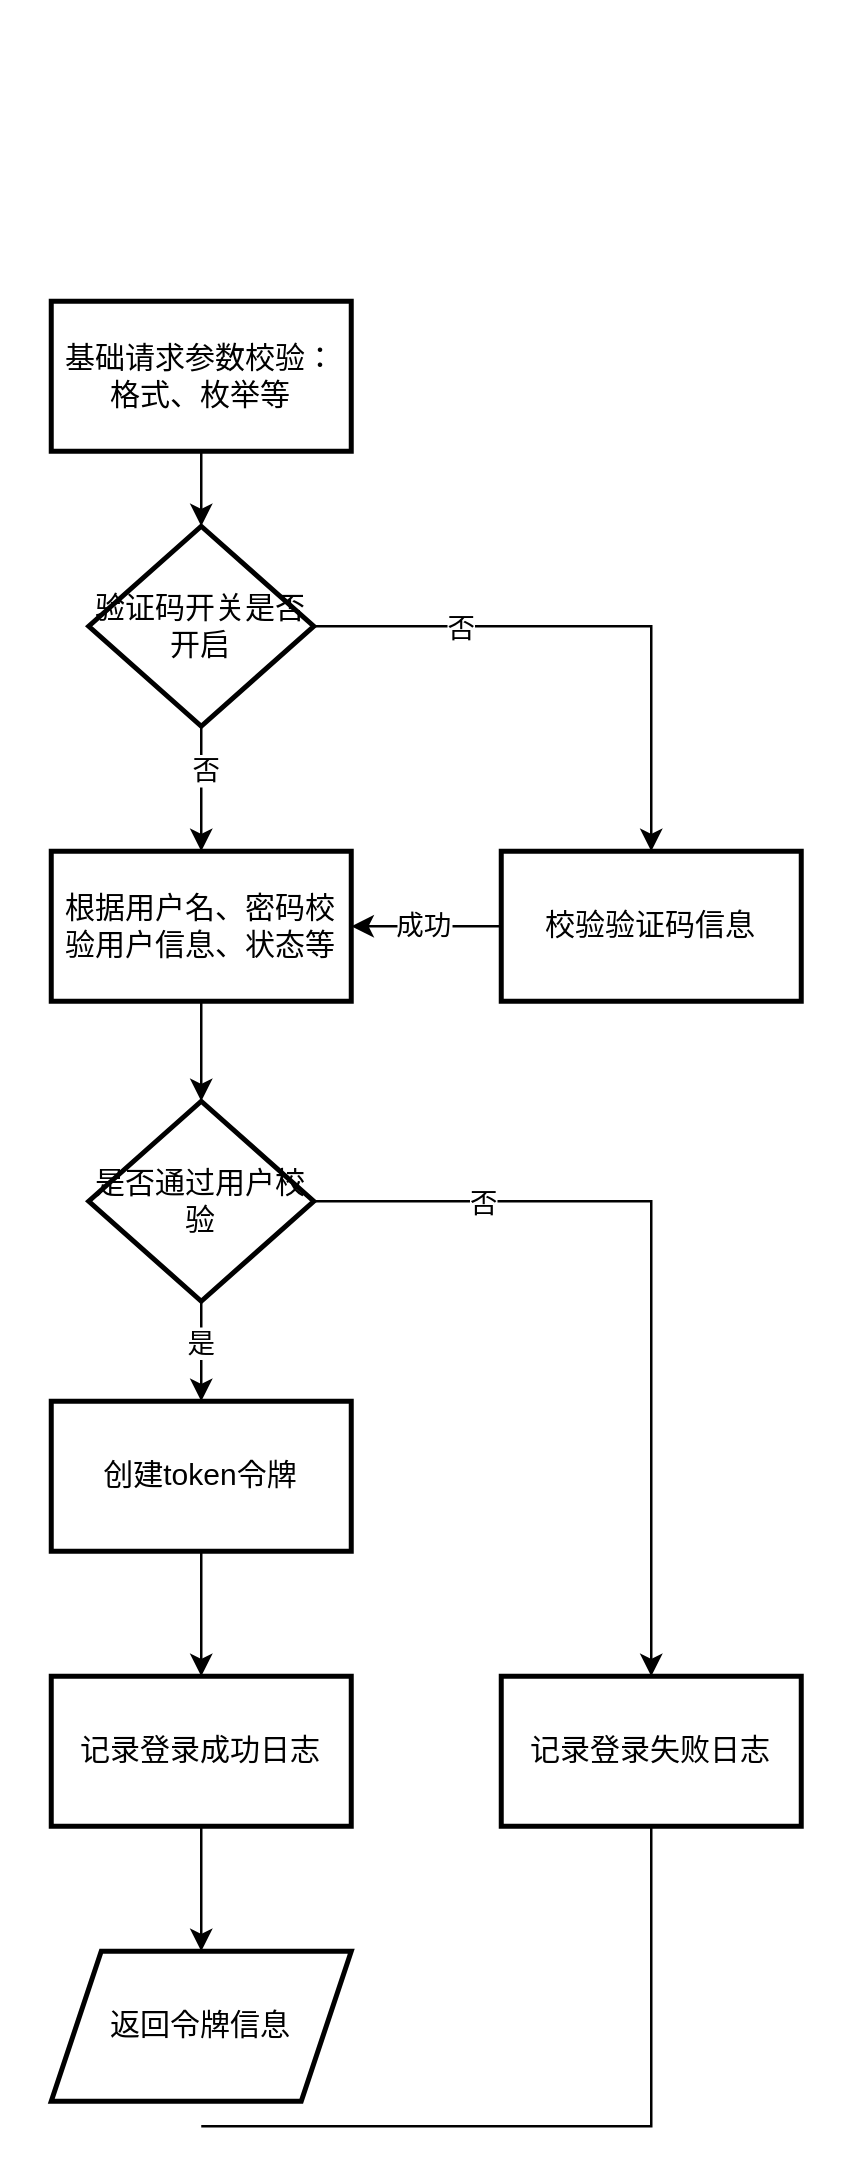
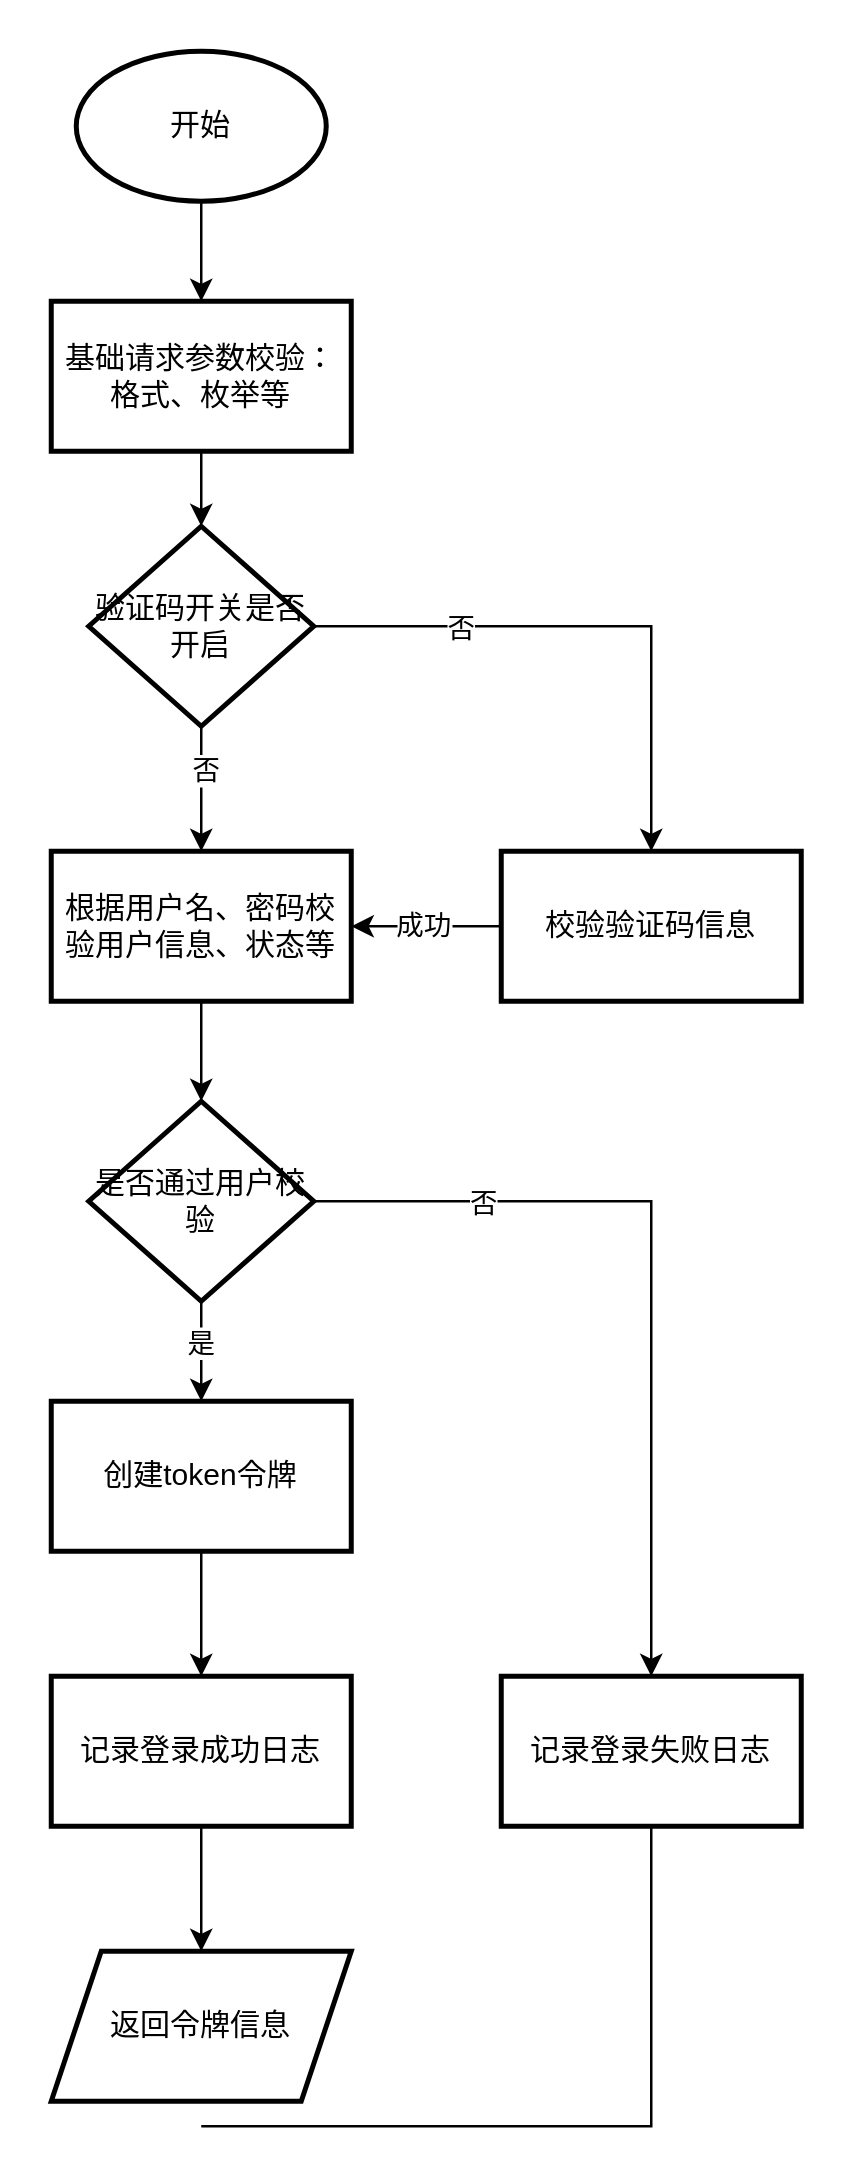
+ <mxCell id="3" value="开始" style="strokeWidth=2;html=1;shape=mxgraph.flowchart.start_1;whiteSpace=wrap;" vertex="1" parent="1"><mxGeometry x="30" y="20" width="100" height="60" as="geometry" /></mxCell>
+ <mxCell id="2" value="" style="edgeStyle=orthogonalEdgeStyle;rounded=0;orthogonalLoop=1;jettySize=auto;html=1;" edge="1" parent="1" source="3" target="5"><mxGeometry relative="1" as="geometry" /></mxCell>
